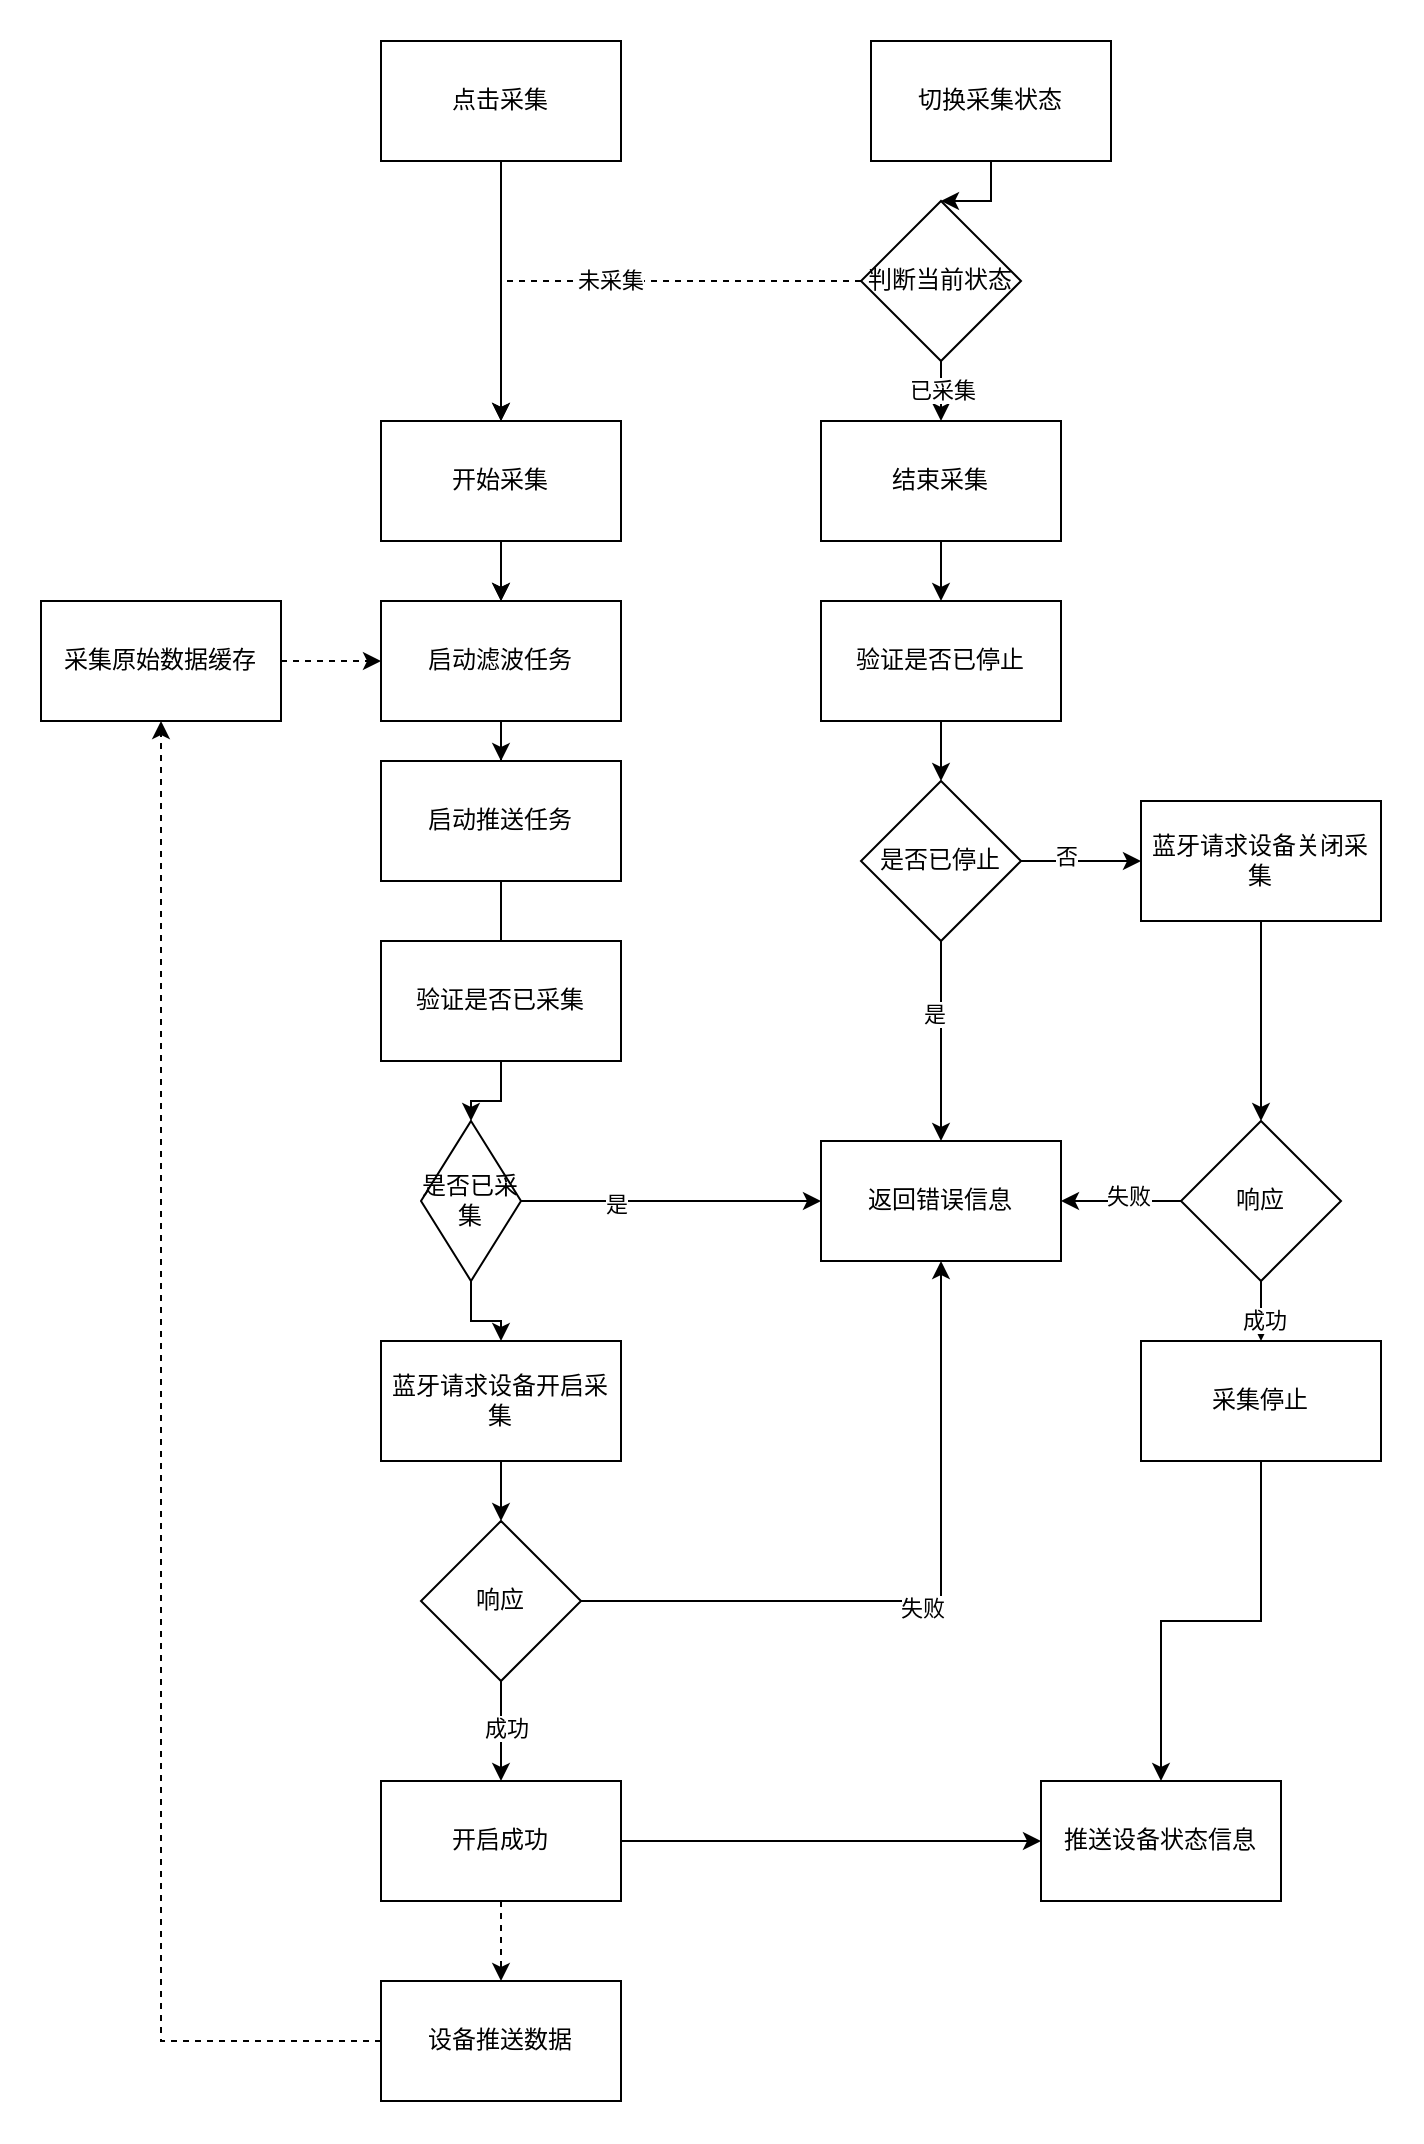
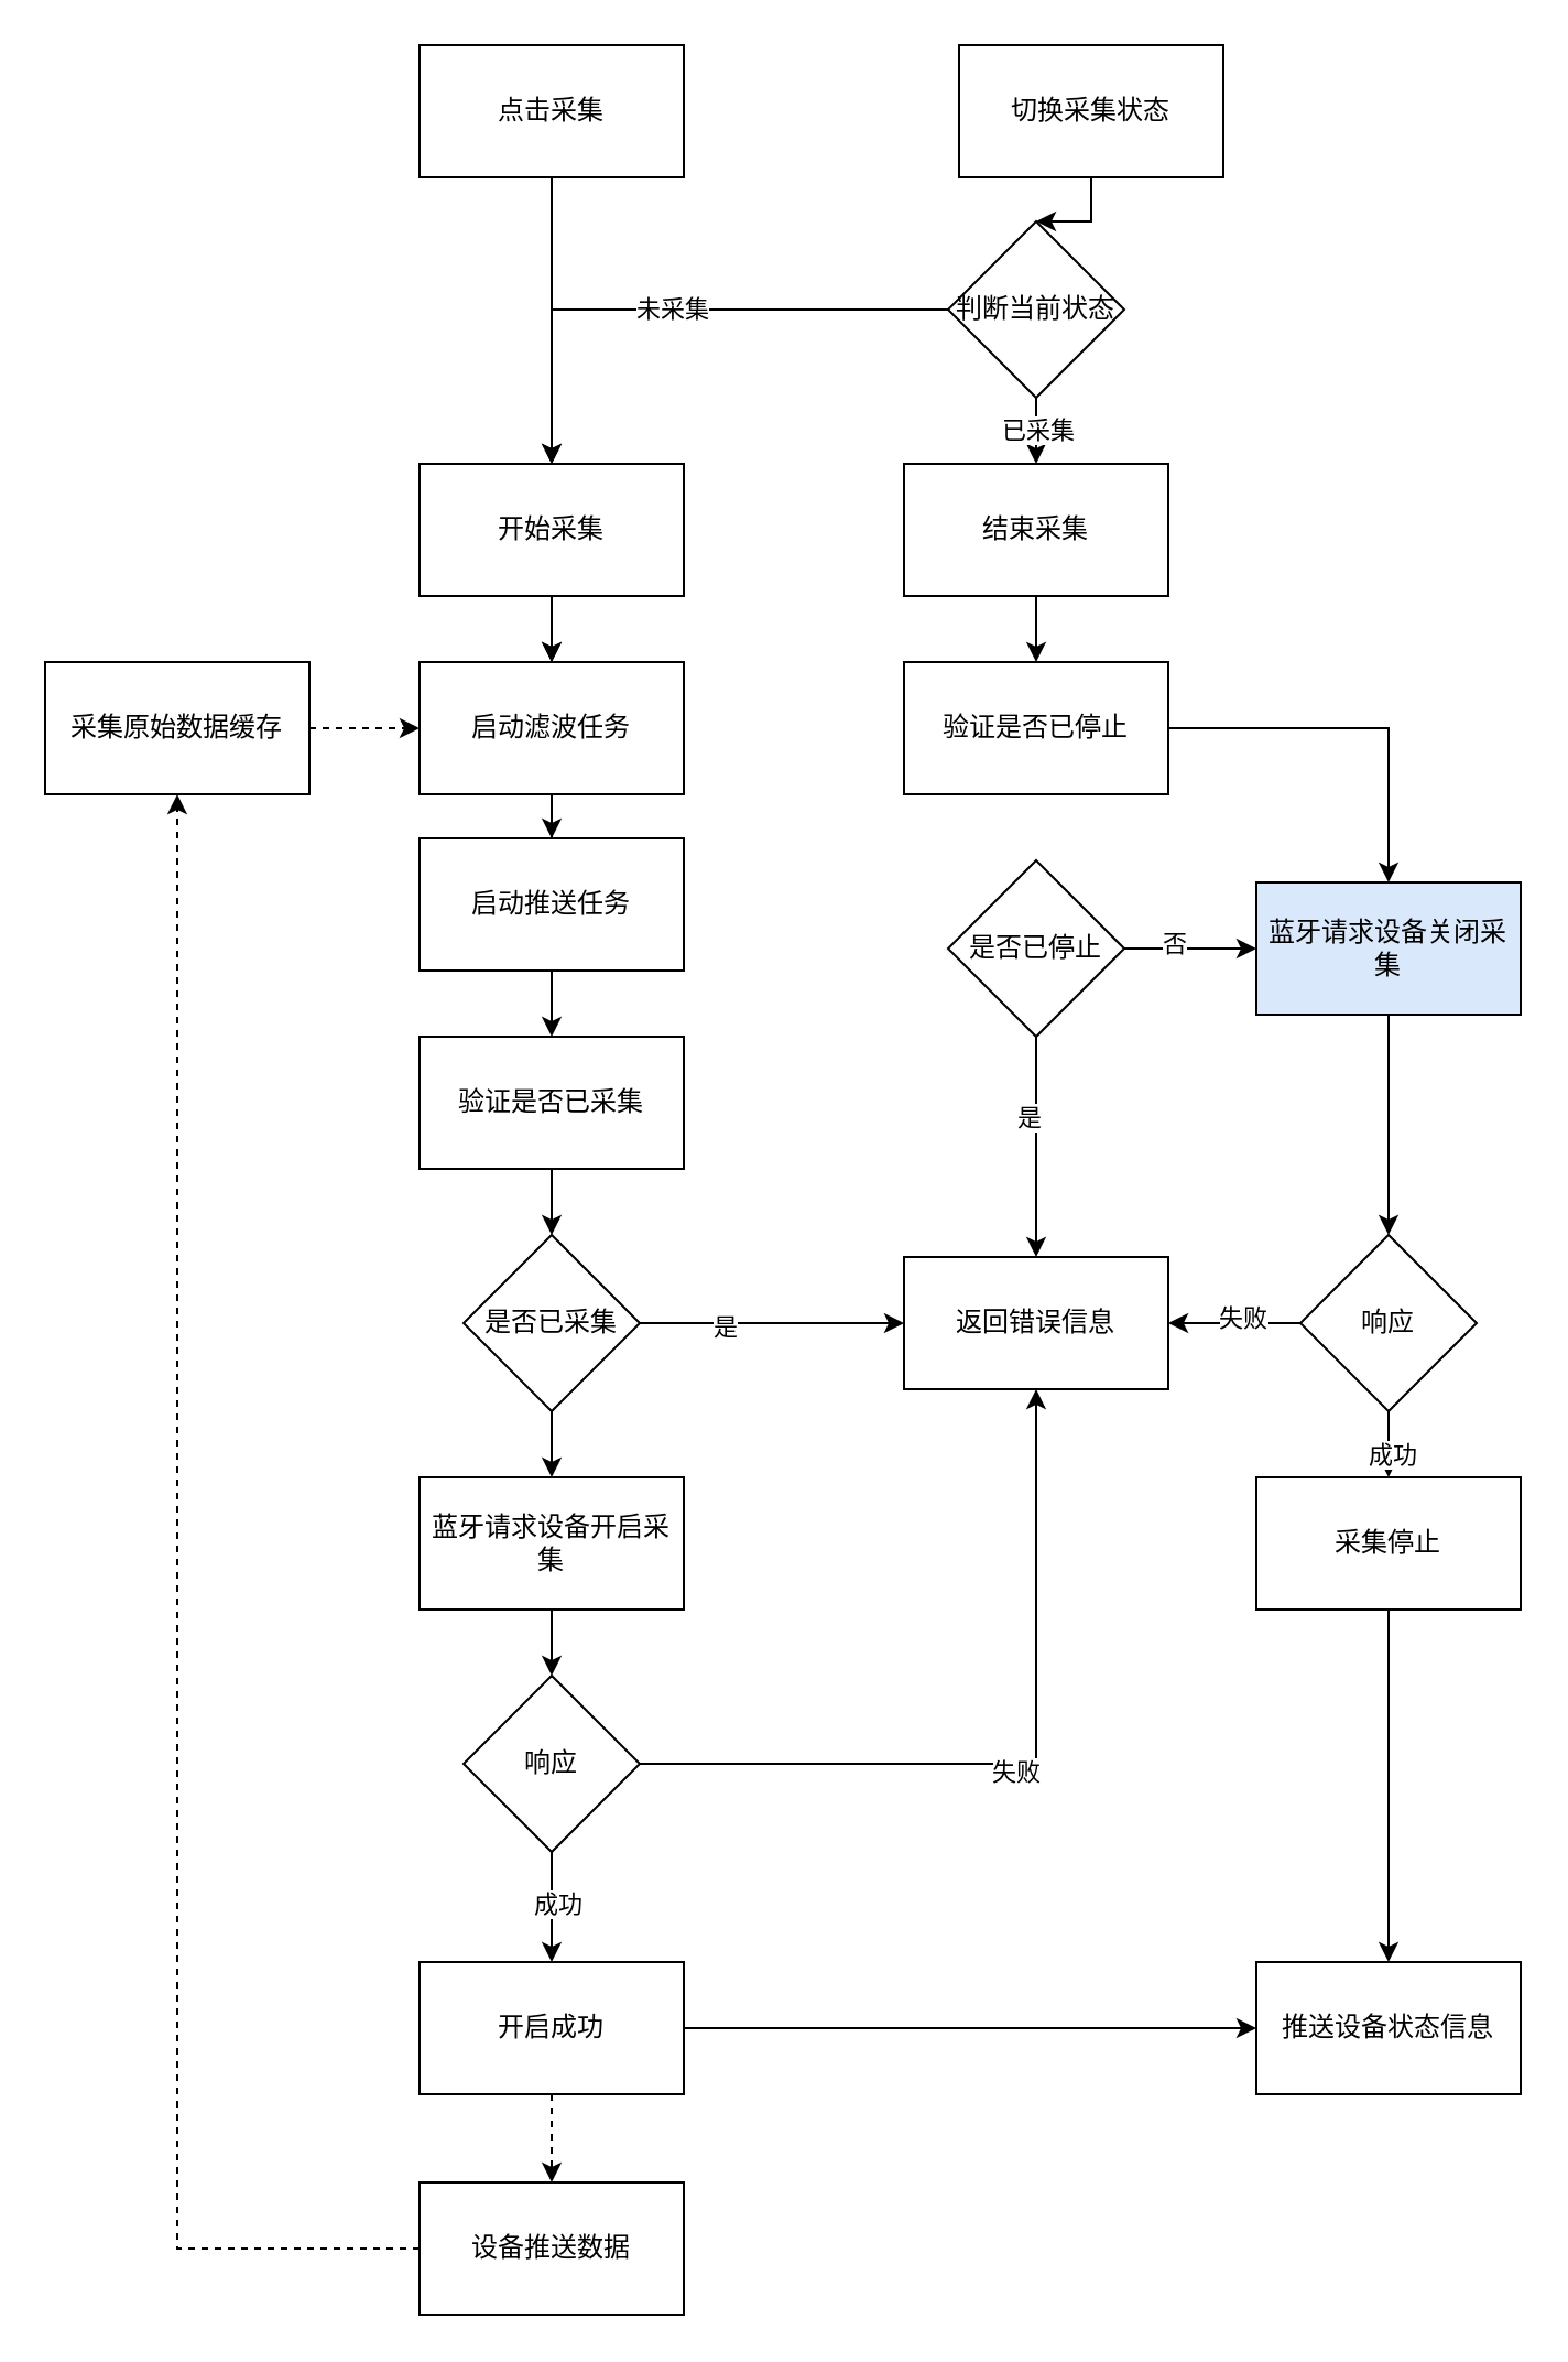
- <mxCell id="11" value="未采集" style="edgeStyle=orthogonalEdgeStyle;rounded=0;orthogonalLoop=1;jettySize=auto;html=1;entryX=0.5;entryY=0;entryDx=0;entryDy=0;dashed=1;" edge="1" parent="1" source="14" target="4"><mxGeometry relative="1" as="geometry" /></mxCell>
+ <mxCell id="11" value="未采集" style="edgeStyle=orthogonalEdgeStyle;rounded=0;orthogonalLoop=1;jettySize=auto;html=1;entryX=0.5;entryY=0;entryDx=0;entryDy=0;" edge="1" parent="1" source="14" target="4"><mxGeometry relative="1" as="geometry" /></mxCell>
- <mxCell id="40" value="" style="edgeStyle=orthogonalEdgeStyle;rounded=0;orthogonalLoop=1;jettySize=auto;html=1;" edge="1" parent="1" source="41" target="46"><mxGeometry relative="1" as="geometry" /></mxCell>
+ <mxCell id="40" value="" style="edgeStyle=orthogonalEdgeStyle;rounded=0;orthogonalLoop=1;jettySize=auto;html=1;" edge="1" parent="1" source="41" target="48"><mxGeometry relative="1" as="geometry" /></mxCell>
- <mxCell id="48" value="蓝牙请求设备关闭采集" style="whiteSpace=wrap;html=1;rounded=0;" vertex="1" parent="1"><mxGeometry x="570" y="400" width="120" height="60" as="geometry" /></mxCell>
+ <mxCell id="48" value="蓝牙请求设备关闭采集" style="whiteSpace=wrap;html=1;rounded=0;fillColor=#dae8fc;" vertex="1" parent="1"><mxGeometry x="570" y="400" width="120" height="60" as="geometry" /></mxCell>
- <mxCell id="17" value="" style="edgeStyle=orthogonalEdgeStyle;rounded=0;orthogonalLoop=1;jettySize=auto;html=1;endArrow=none;" edge="1" parent="1" source="18" target="20"><mxGeometry relative="1" as="geometry" /></mxCell>
+ <mxCell id="17" value="" style="edgeStyle=orthogonalEdgeStyle;rounded=0;orthogonalLoop=1;jettySize=auto;html=1;" edge="1" parent="1" source="18" target="20"><mxGeometry relative="1" as="geometry" /></mxCell>
- <mxCell id="24" value="是否已采集" style="rhombus;whiteSpace=wrap;html=1;rounded=0;" vertex="1" parent="1"><mxGeometry x="210" y="560" width="50" height="80" as="geometry" /></mxCell>
+ <mxCell id="24" value="是否已采集" style="rhombus;whiteSpace=wrap;html=1;rounded=0;" vertex="1" parent="1"><mxGeometry x="210" y="560" width="80" height="80" as="geometry" /></mxCell>
- <mxCell id="56" value="推送设备状态信息" style="whiteSpace=wrap;html=1;rounded=0;" vertex="1" parent="1"><mxGeometry x="520" y="890" width="120" height="60" as="geometry" /></mxCell>
+ <mxCell id="56" value="推送设备状态信息" style="whiteSpace=wrap;html=1;rounded=0;" vertex="1" parent="1"><mxGeometry x="570" y="890" width="120" height="60" as="geometry" /></mxCell>
